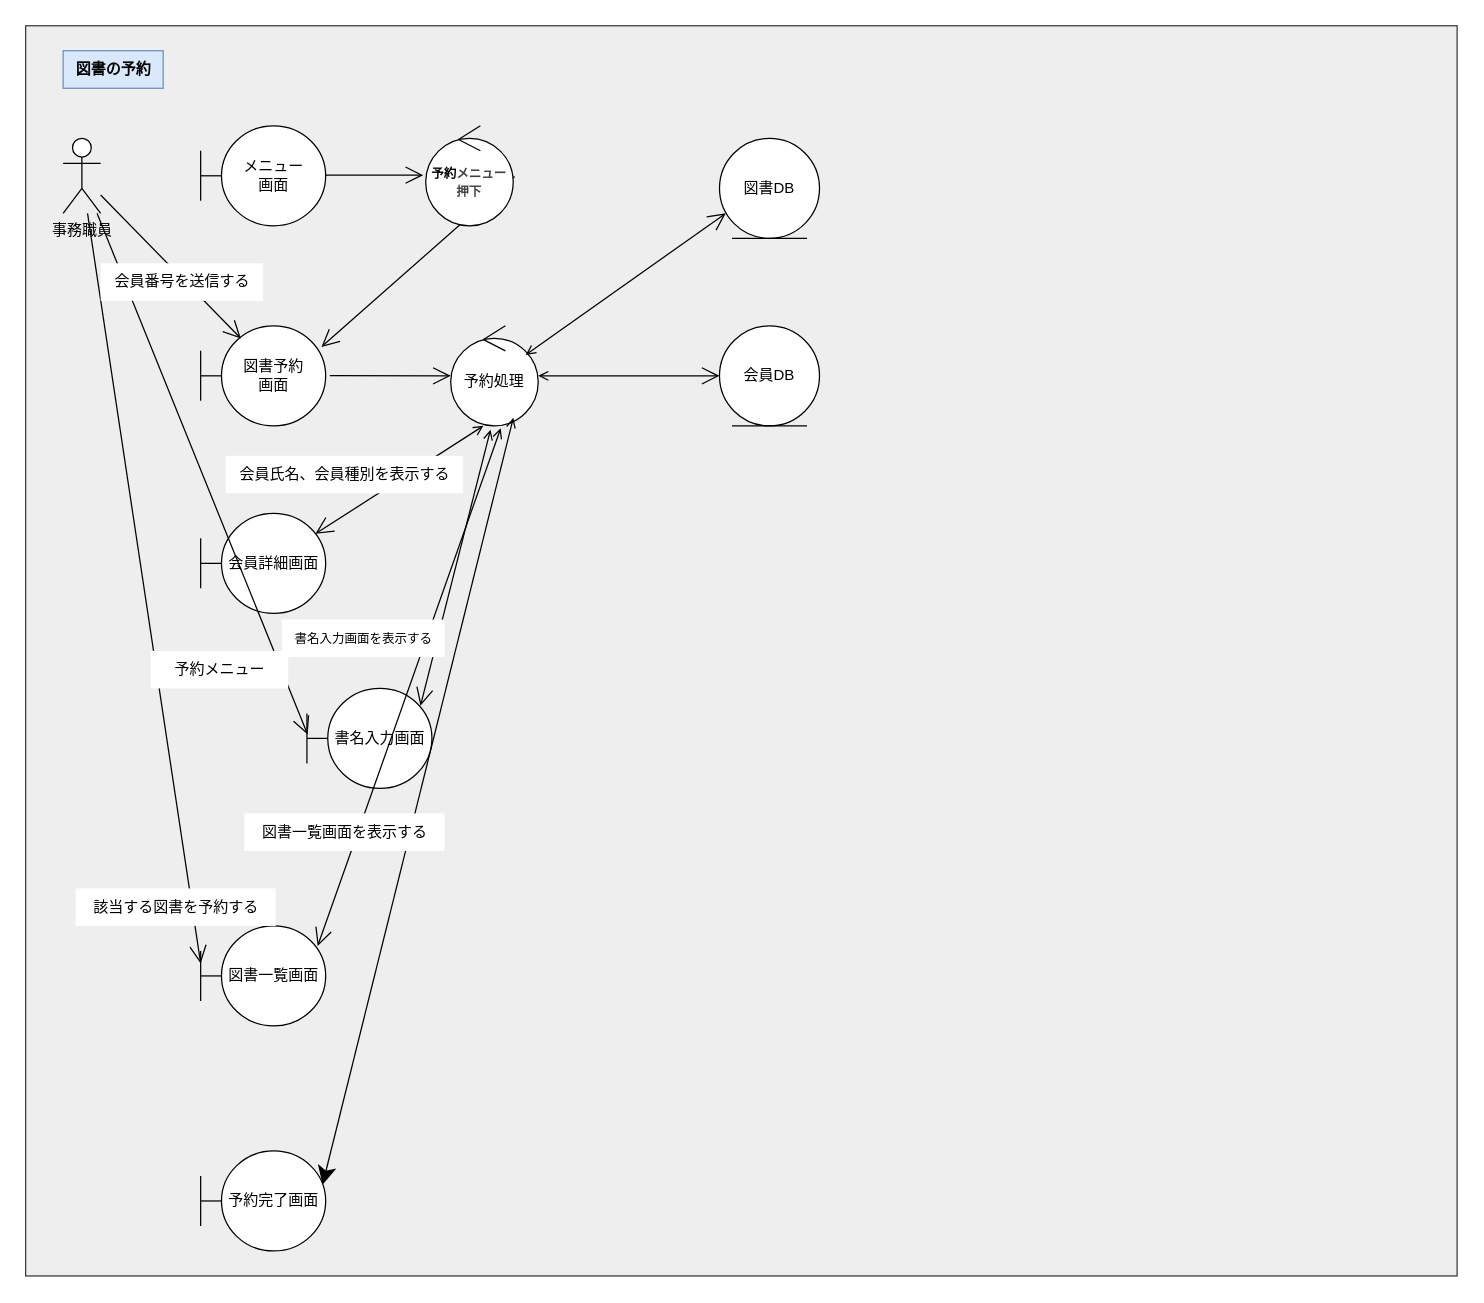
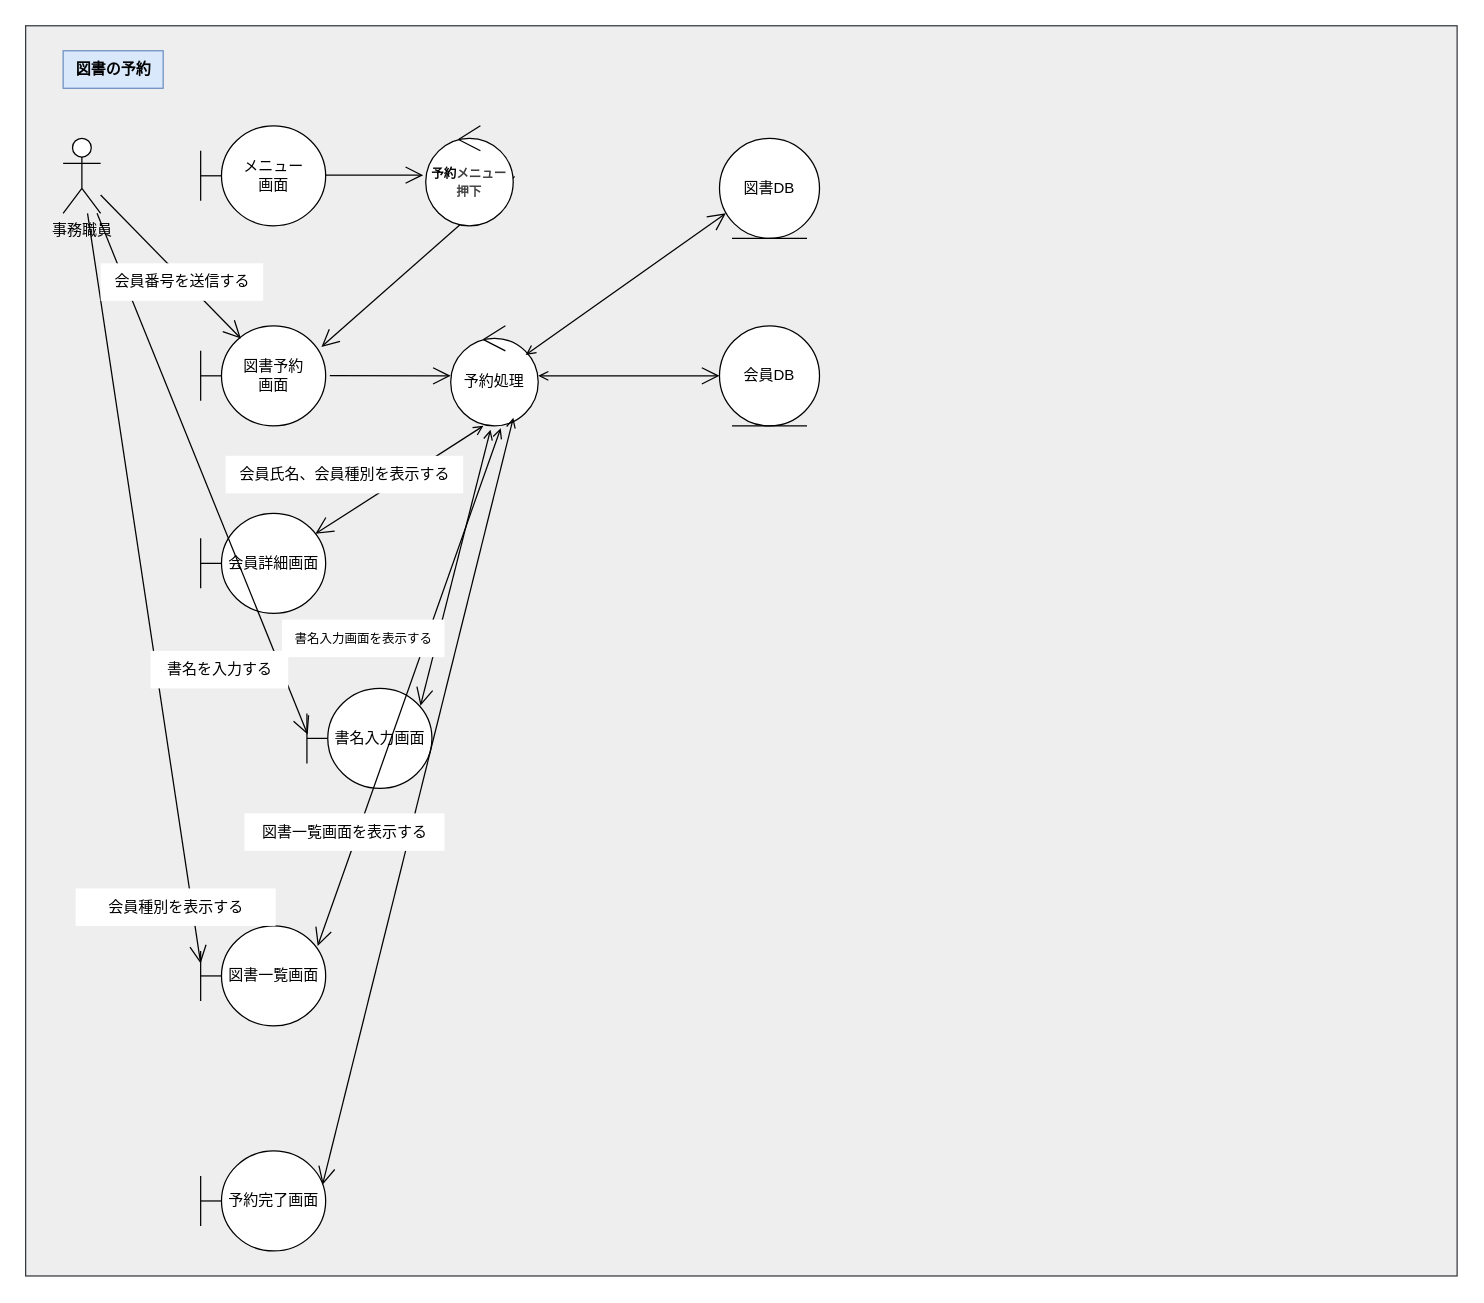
- <mxCell id="30" value="予約メニュー" style="text;html=1;align=center;verticalAlign=middle;resizable=0;points=[];autosize=1;strokeColor=none;fillColor=default;" parent="1" vertex="1"><mxGeometry x="120" y="520" width="110" height="30" as="geometry" /></mxCell>
+ <mxCell id="30" value="書名を入力する" style="text;html=1;align=center;verticalAlign=middle;resizable=0;points=[];autosize=1;strokeColor=none;fillColor=default;" parent="1" vertex="1"><mxGeometry x="120" y="520" width="110" height="30" as="geometry" /></mxCell>
- <mxCell id="22" value="該当する図書を予約する" style="text;html=1;align=center;verticalAlign=middle;resizable=0;points=[];autosize=1;fillColor=default;" vertex="1" parent="1"><mxGeometry x="60" y="710" width="160" height="30" as="geometry" /></mxCell>
+ <mxCell id="22" value="会員種別を表示する" style="text;html=1;align=center;verticalAlign=middle;resizable=0;points=[];autosize=1;fillColor=default;" vertex="1" parent="1"><mxGeometry x="60" y="710" width="160" height="30" as="geometry" /></mxCell>
- <mxCell id="24" value="" style="endArrow=classic;endFill=1;endSize=12;html=1;entryX=0.975;entryY=0.337;entryDx=0;entryDy=0;entryPerimeter=0;startArrow=open;startFill=0;exitX=0.716;exitY=0.919;exitDx=0;exitDy=0;exitPerimeter=0;" edge="1" parent="1" source="10" target="23"><mxGeometry width="160" relative="1" as="geometry"><mxPoint x="410" y="352" as="sourcePoint" /><mxPoint x="264" y="766" as="targetPoint" /></mxGeometry></mxCell>
+ <mxCell id="24" value="" style="endArrow=open;endFill=1;endSize=12;html=1;entryX=0.975;entryY=0.337;entryDx=0;entryDy=0;entryPerimeter=0;startArrow=open;startFill=0;exitX=0.716;exitY=0.919;exitDx=0;exitDy=0;exitPerimeter=0;" edge="1" parent="1" source="10" target="23"><mxGeometry width="160" relative="1" as="geometry"><mxPoint x="410" y="352" as="sourcePoint" /><mxPoint x="264" y="766" as="targetPoint" /></mxGeometry></mxCell>
